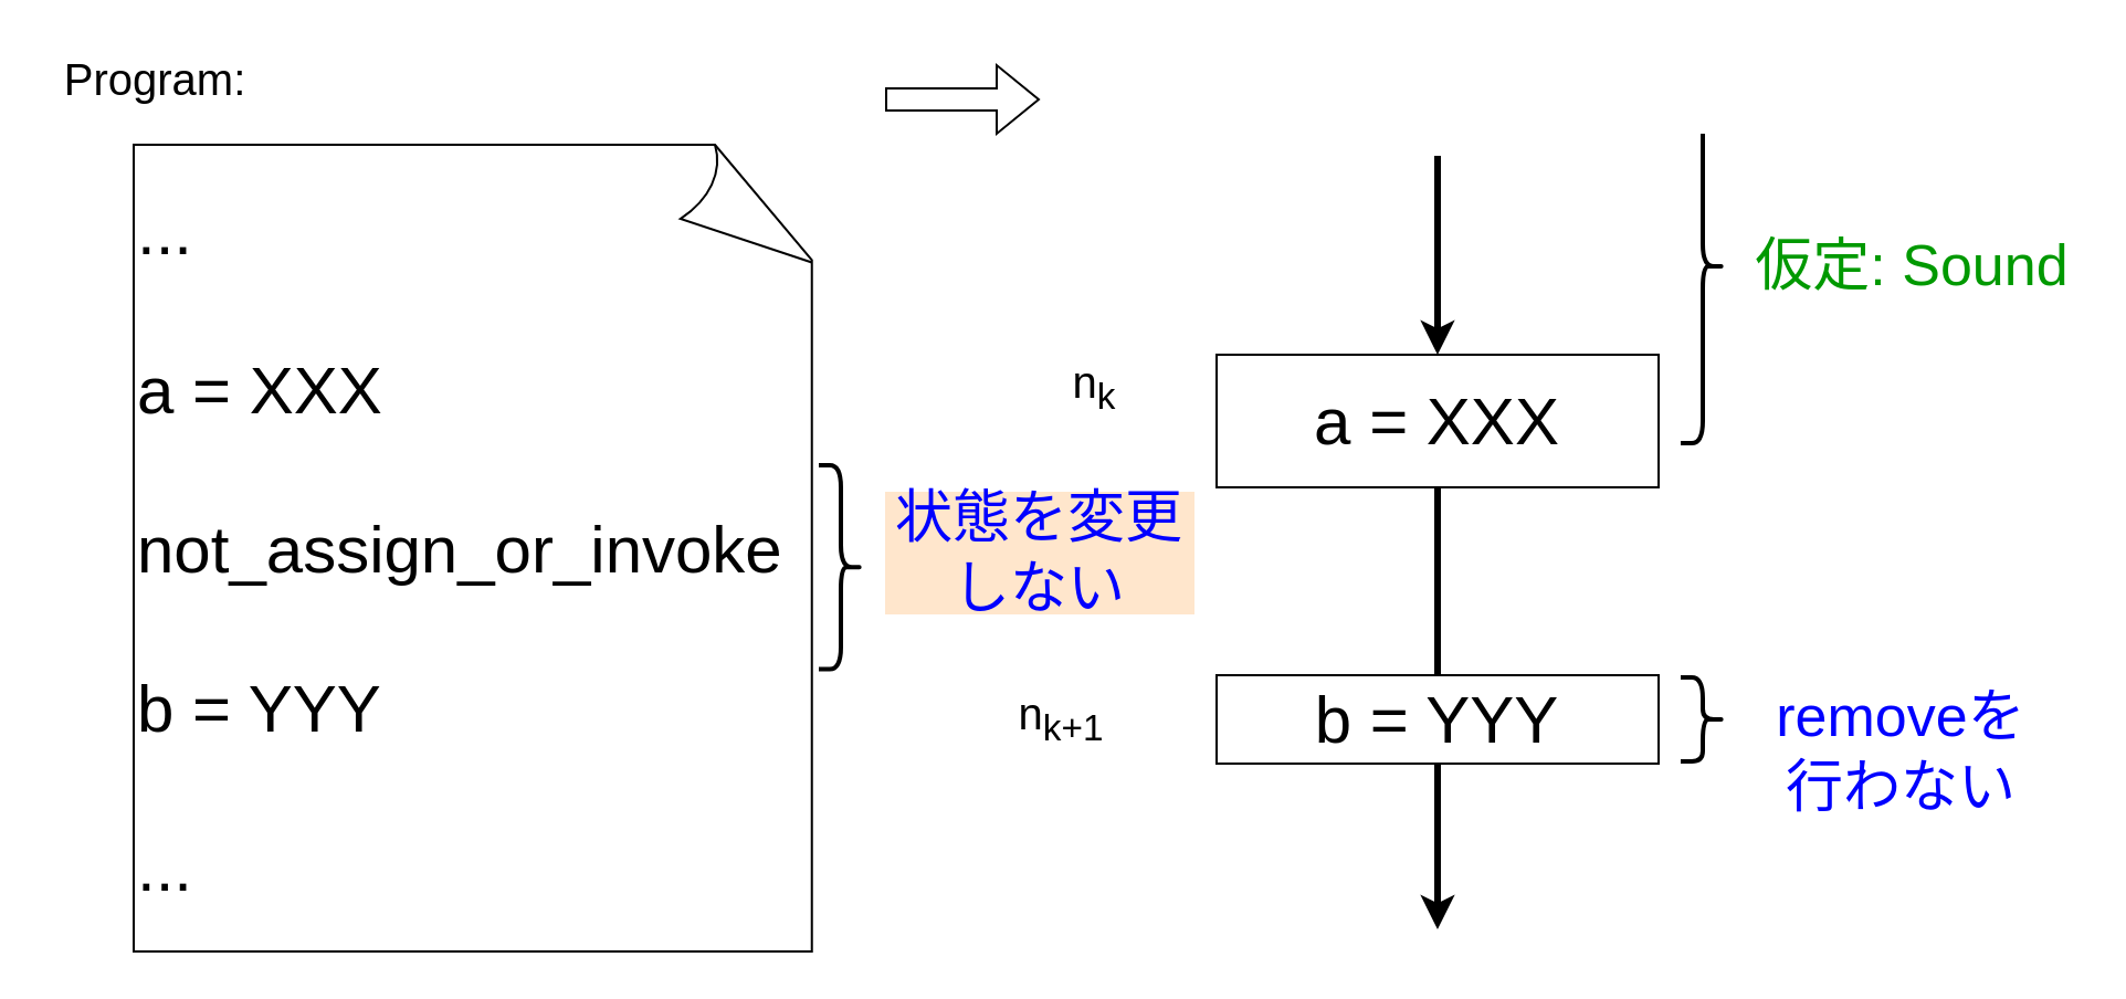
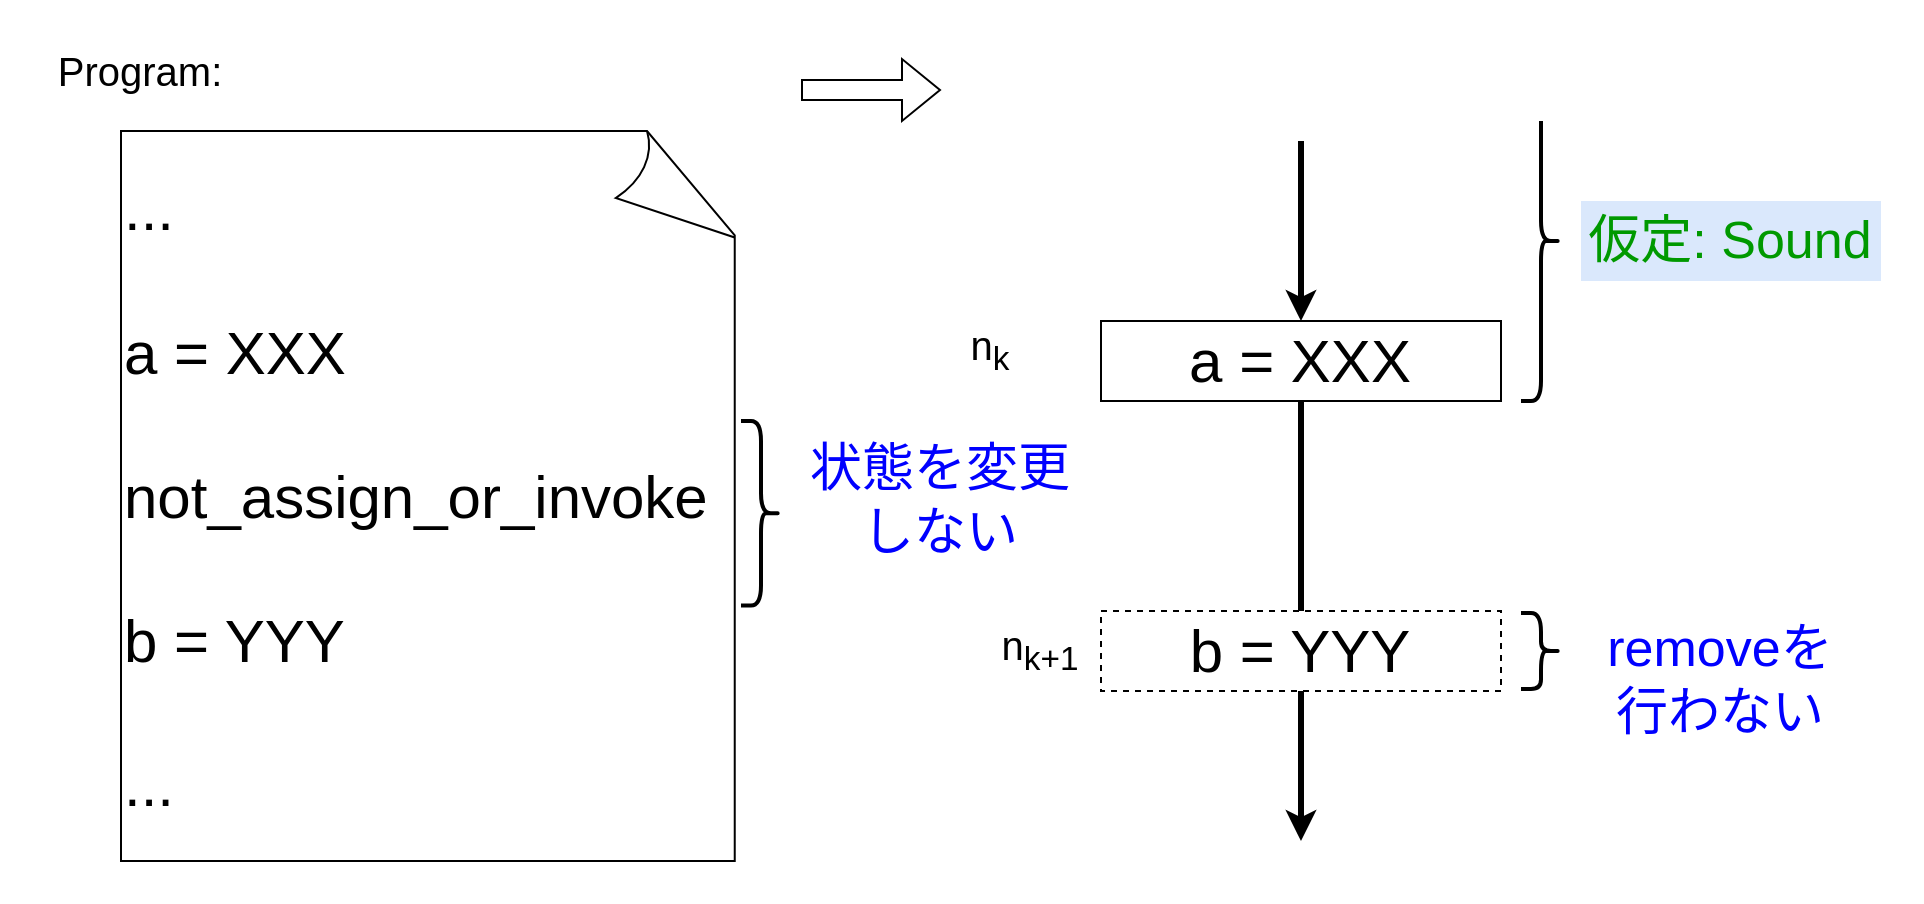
- <mxCell id="14" value="&lt;font style=&quot;font-size: 26px;&quot;&gt;仮定: Sound&lt;/font&gt;" style="rounded=0;whiteSpace=wrap;html=1;strokeColor=none;fontColor=#009900;fontSize=26;" vertex="1" parent="1"><mxGeometry x="790" y="100" width="150" height="40" as="geometry" /></mxCell>
+ <mxCell id="14" value="&lt;font style=&quot;font-size: 26px;&quot;&gt;仮定: Sound&lt;/font&gt;" style="rounded=0;whiteSpace=wrap;html=1;strokeColor=none;fontColor=#009900;fontSize=26;fillColor=#dae8fc;" vertex="1" parent="1"><mxGeometry x="790" y="100" width="150" height="40" as="geometry" /></mxCell>
- <mxCell id="2" value="&lt;font style=&quot;font-size: 30px;&quot;&gt;a = XXX&lt;/font&gt;" style="rounded=0;whiteSpace=wrap;html=1;" parent="1" vertex="1"><mxGeometry x="550" y="160" width="200" height="60" as="geometry" /></mxCell>
+ <mxCell id="2" value="&lt;font style=&quot;font-size: 30px;&quot;&gt;a = XXX&lt;/font&gt;" style="rounded=0;whiteSpace=wrap;html=1;" parent="1" vertex="1"><mxGeometry x="550" y="160" width="200" height="40" as="geometry" /></mxCell>
- <mxCell id="16" value="状態を変更しない" style="rounded=0;whiteSpace=wrap;html=1;strokeColor=none;fontColor=#0000FF;fontSize=26;fillColor=#ffe6cc;" vertex="1" parent="1"><mxGeometry x="400" y="222" width="140" height="55.5" as="geometry" /></mxCell>
+ <mxCell id="16" value="状態を変更しない" style="rounded=0;whiteSpace=wrap;html=1;strokeColor=none;fontColor=#0000FF;fontSize=26;" vertex="1" parent="1"><mxGeometry x="400" y="222" width="140" height="55.5" as="geometry" /></mxCell>
- <mxCell id="9" value="&lt;span style=&quot;font-size: 20px;&quot;&gt;n&lt;/span&gt;&lt;font style=&quot;font-size: 20px;&quot;&gt;&lt;sub&gt;k+1&lt;/sub&gt;&lt;/font&gt;" style="text;html=1;strokeColor=none;fillColor=none;align=center;verticalAlign=middle;whiteSpace=wrap;rounded=0;" vertex="1" parent="1"><mxGeometry x="450" y="310" width="60" height="30" as="geometry" /></mxCell>
+ <mxCell id="9" value="&lt;span style=&quot;font-size: 20px;&quot;&gt;n&lt;/span&gt;&lt;font style=&quot;font-size: 20px;&quot;&gt;&lt;sub&gt;k+1&lt;/sub&gt;&lt;/font&gt;" style="text;html=1;strokeColor=none;fillColor=none;align=center;verticalAlign=middle;whiteSpace=wrap;rounded=0;" vertex="1" parent="1"><mxGeometry x="490" y="310" width="60" height="30" as="geometry" /></mxCell>
- <mxCell id="4" value="&lt;font style=&quot;font-size: 30px;&quot;&gt;b = YYY&lt;/font&gt;" style="rounded=0;whiteSpace=wrap;html=1;" parent="1" vertex="1"><mxGeometry x="550" y="305" width="200" height="40" as="geometry" /></mxCell>
+ <mxCell id="4" value="&lt;font style=&quot;font-size: 30px;&quot;&gt;b = YYY&lt;/font&gt;" style="rounded=0;whiteSpace=wrap;html=1;dashed=1;" parent="1" vertex="1"><mxGeometry x="550" y="305" width="200" height="40" as="geometry" /></mxCell>
